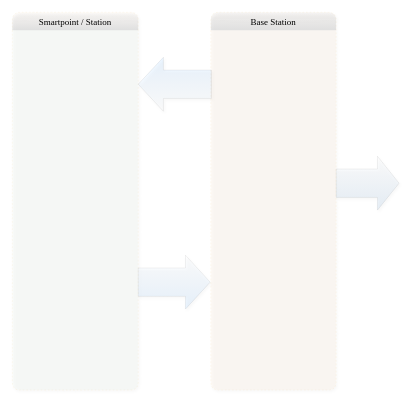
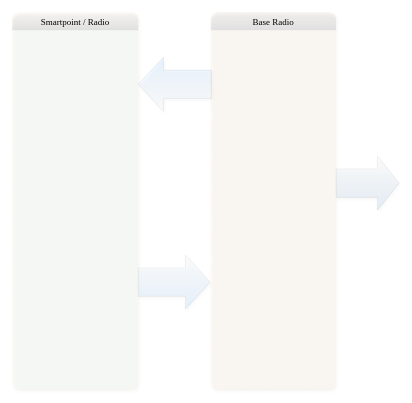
- <mxCell id="2" value="Smartpoint / Station" style="swimlane;rounded=1;dashed=1;fillColor=#ffe6cc;strokeColor=#d79b00;swimlaneFillColor=#D5E8D4;opacity=10;gradientColor=default;glass=1;shadow=1;swimlaneLine=0;startSize=30;fontSize=15;fontStyle=0;fontFamily=Verdana;" parent="1" vertex="1"><mxGeometry width="210" height="630" as="geometry" x="20" y="20" /></mxCell>
+ <mxCell id="2" value="Smartpoint / Radio" style="swimlane;rounded=1;dashed=1;fillColor=#ffe6cc;strokeColor=#d79b00;swimlaneFillColor=#D5E8D4;opacity=10;gradientColor=default;glass=1;shadow=1;swimlaneLine=0;startSize=30;fontSize=15;fontStyle=0;fontFamily=Verdana;" parent="1" vertex="1"><mxGeometry width="210" height="630" as="geometry" x="20" y="20" /></mxCell>
- <mxCell id="3" value="Base Station" style="swimlane;rounded=1;dashed=1;fillColor=#C2AF9B;strokeColor=#d79b00;swimlaneFillColor=#FFD2AB;opacity=10;glass=1;shadow=1;swimlaneLine=0;startSize=30;fontSize=15;fontStyle=0;fontFamily=Verdana;gradientColor=default;" vertex="1" parent="1"><mxGeometry x="351" width="209" height="630" as="geometry" y="20" /></mxCell>
+ <mxCell id="3" value="Base Radio" style="swimlane;rounded=1;dashed=1;fillColor=#C2AF9B;strokeColor=#d79b00;swimlaneFillColor=#FFD2AB;opacity=10;glass=1;shadow=1;swimlaneLine=0;startSize=30;fontSize=15;fontStyle=0;fontFamily=Verdana;gradientColor=default;" vertex="1" parent="1"><mxGeometry x="351" width="209" height="630" as="geometry" y="20" /></mxCell>
